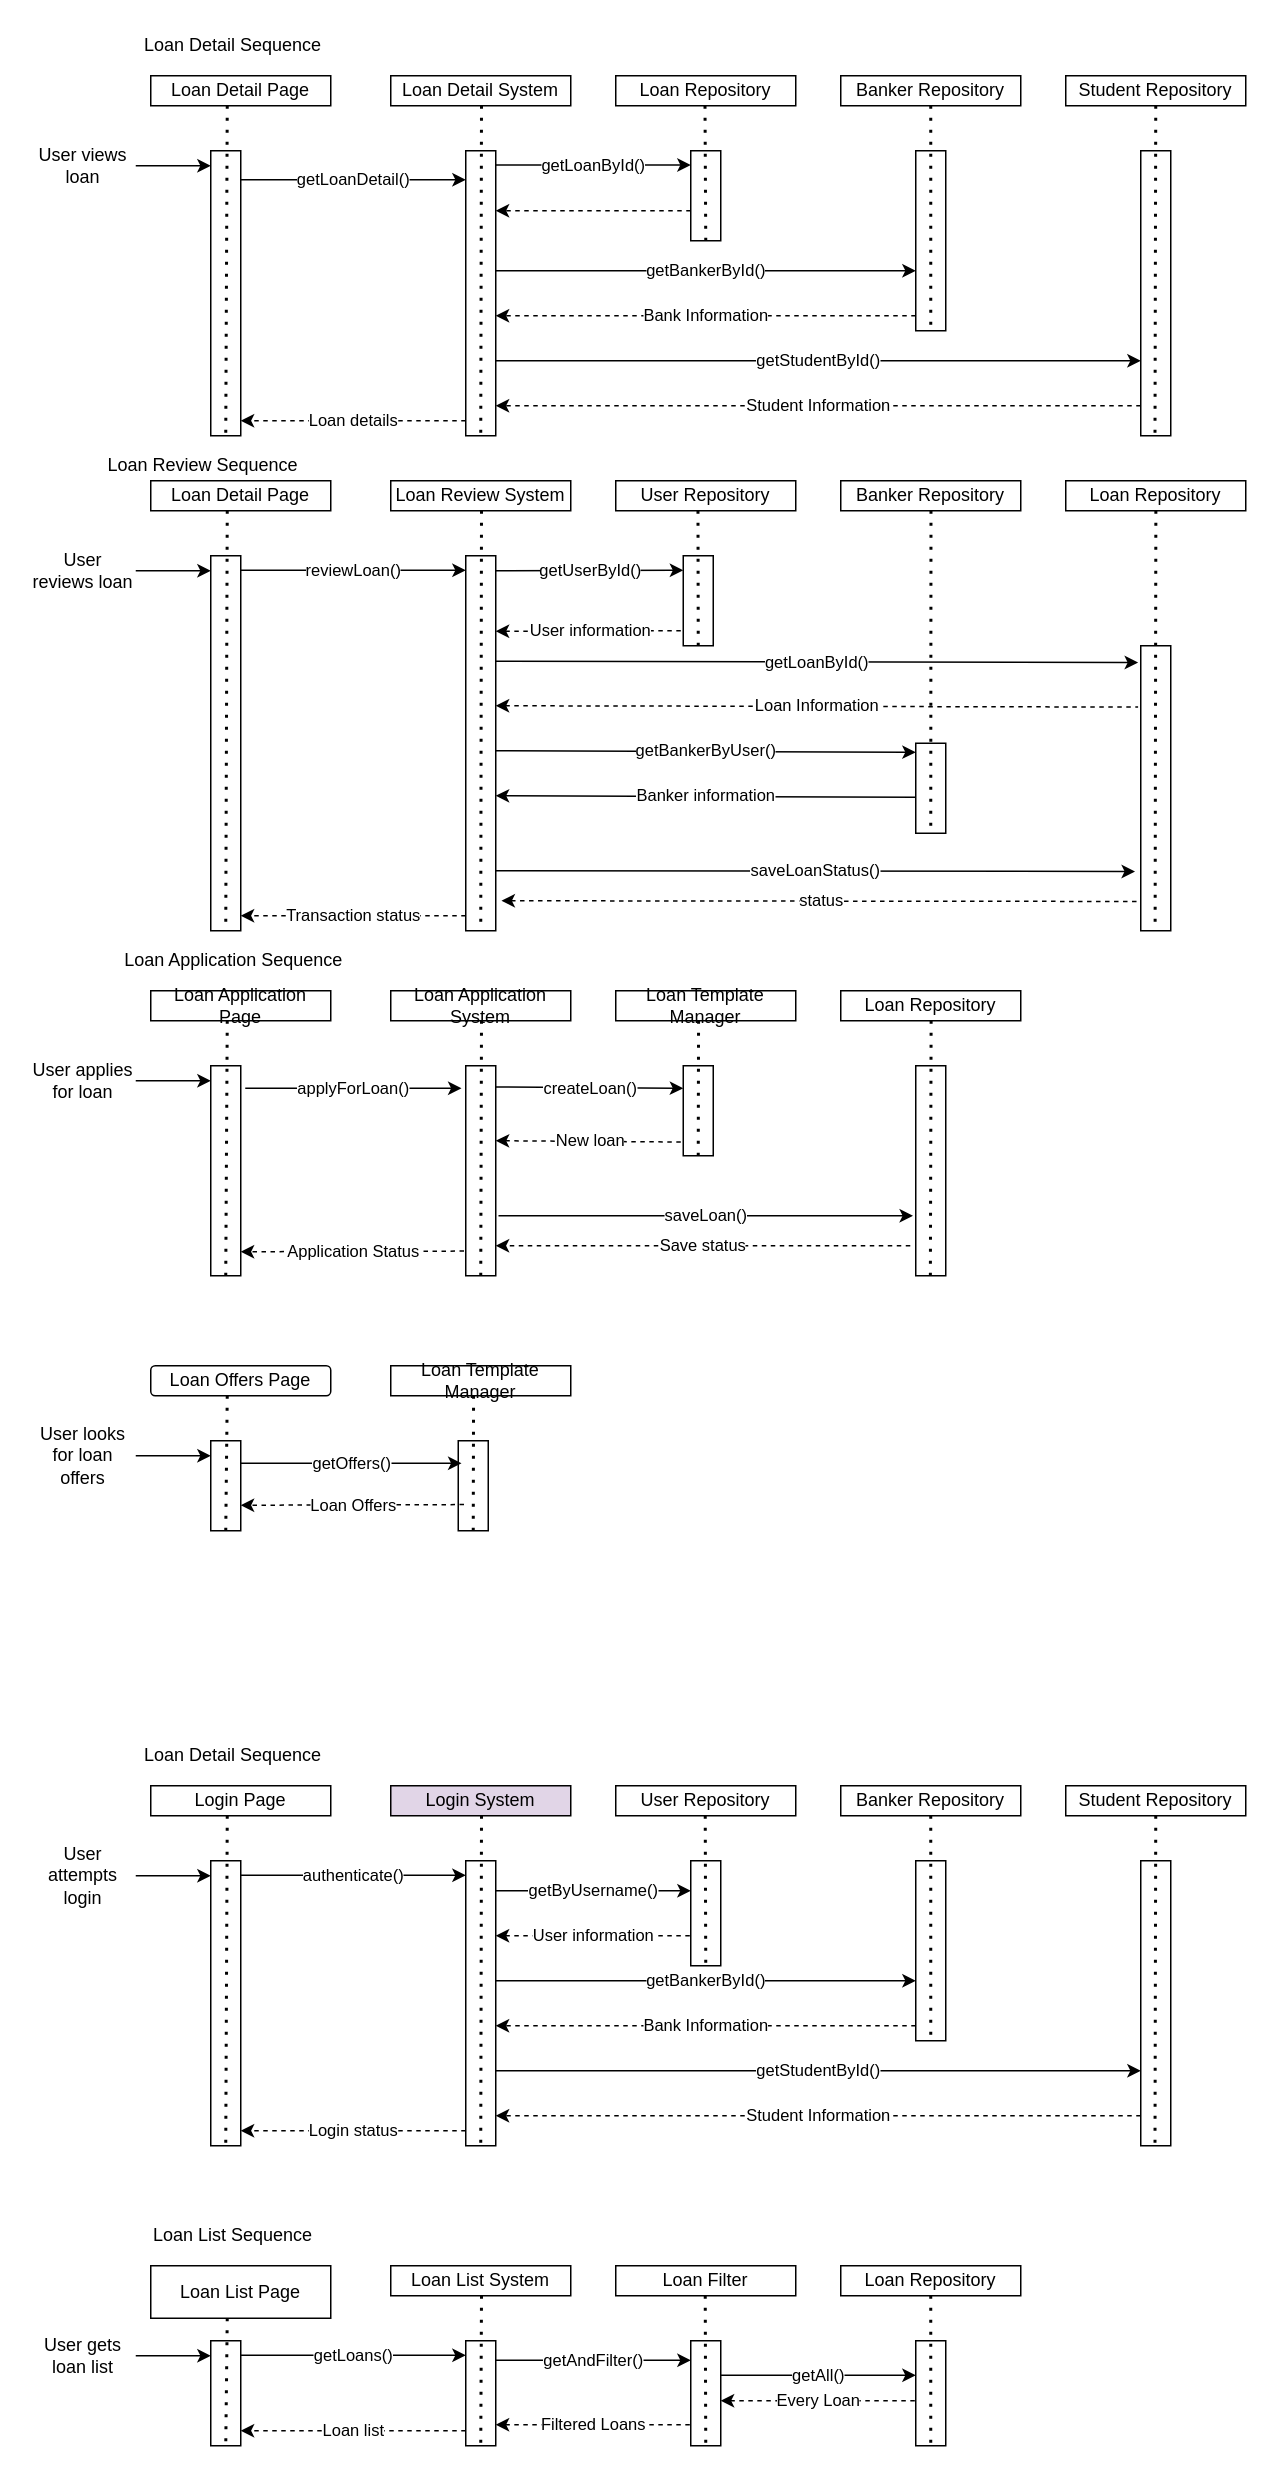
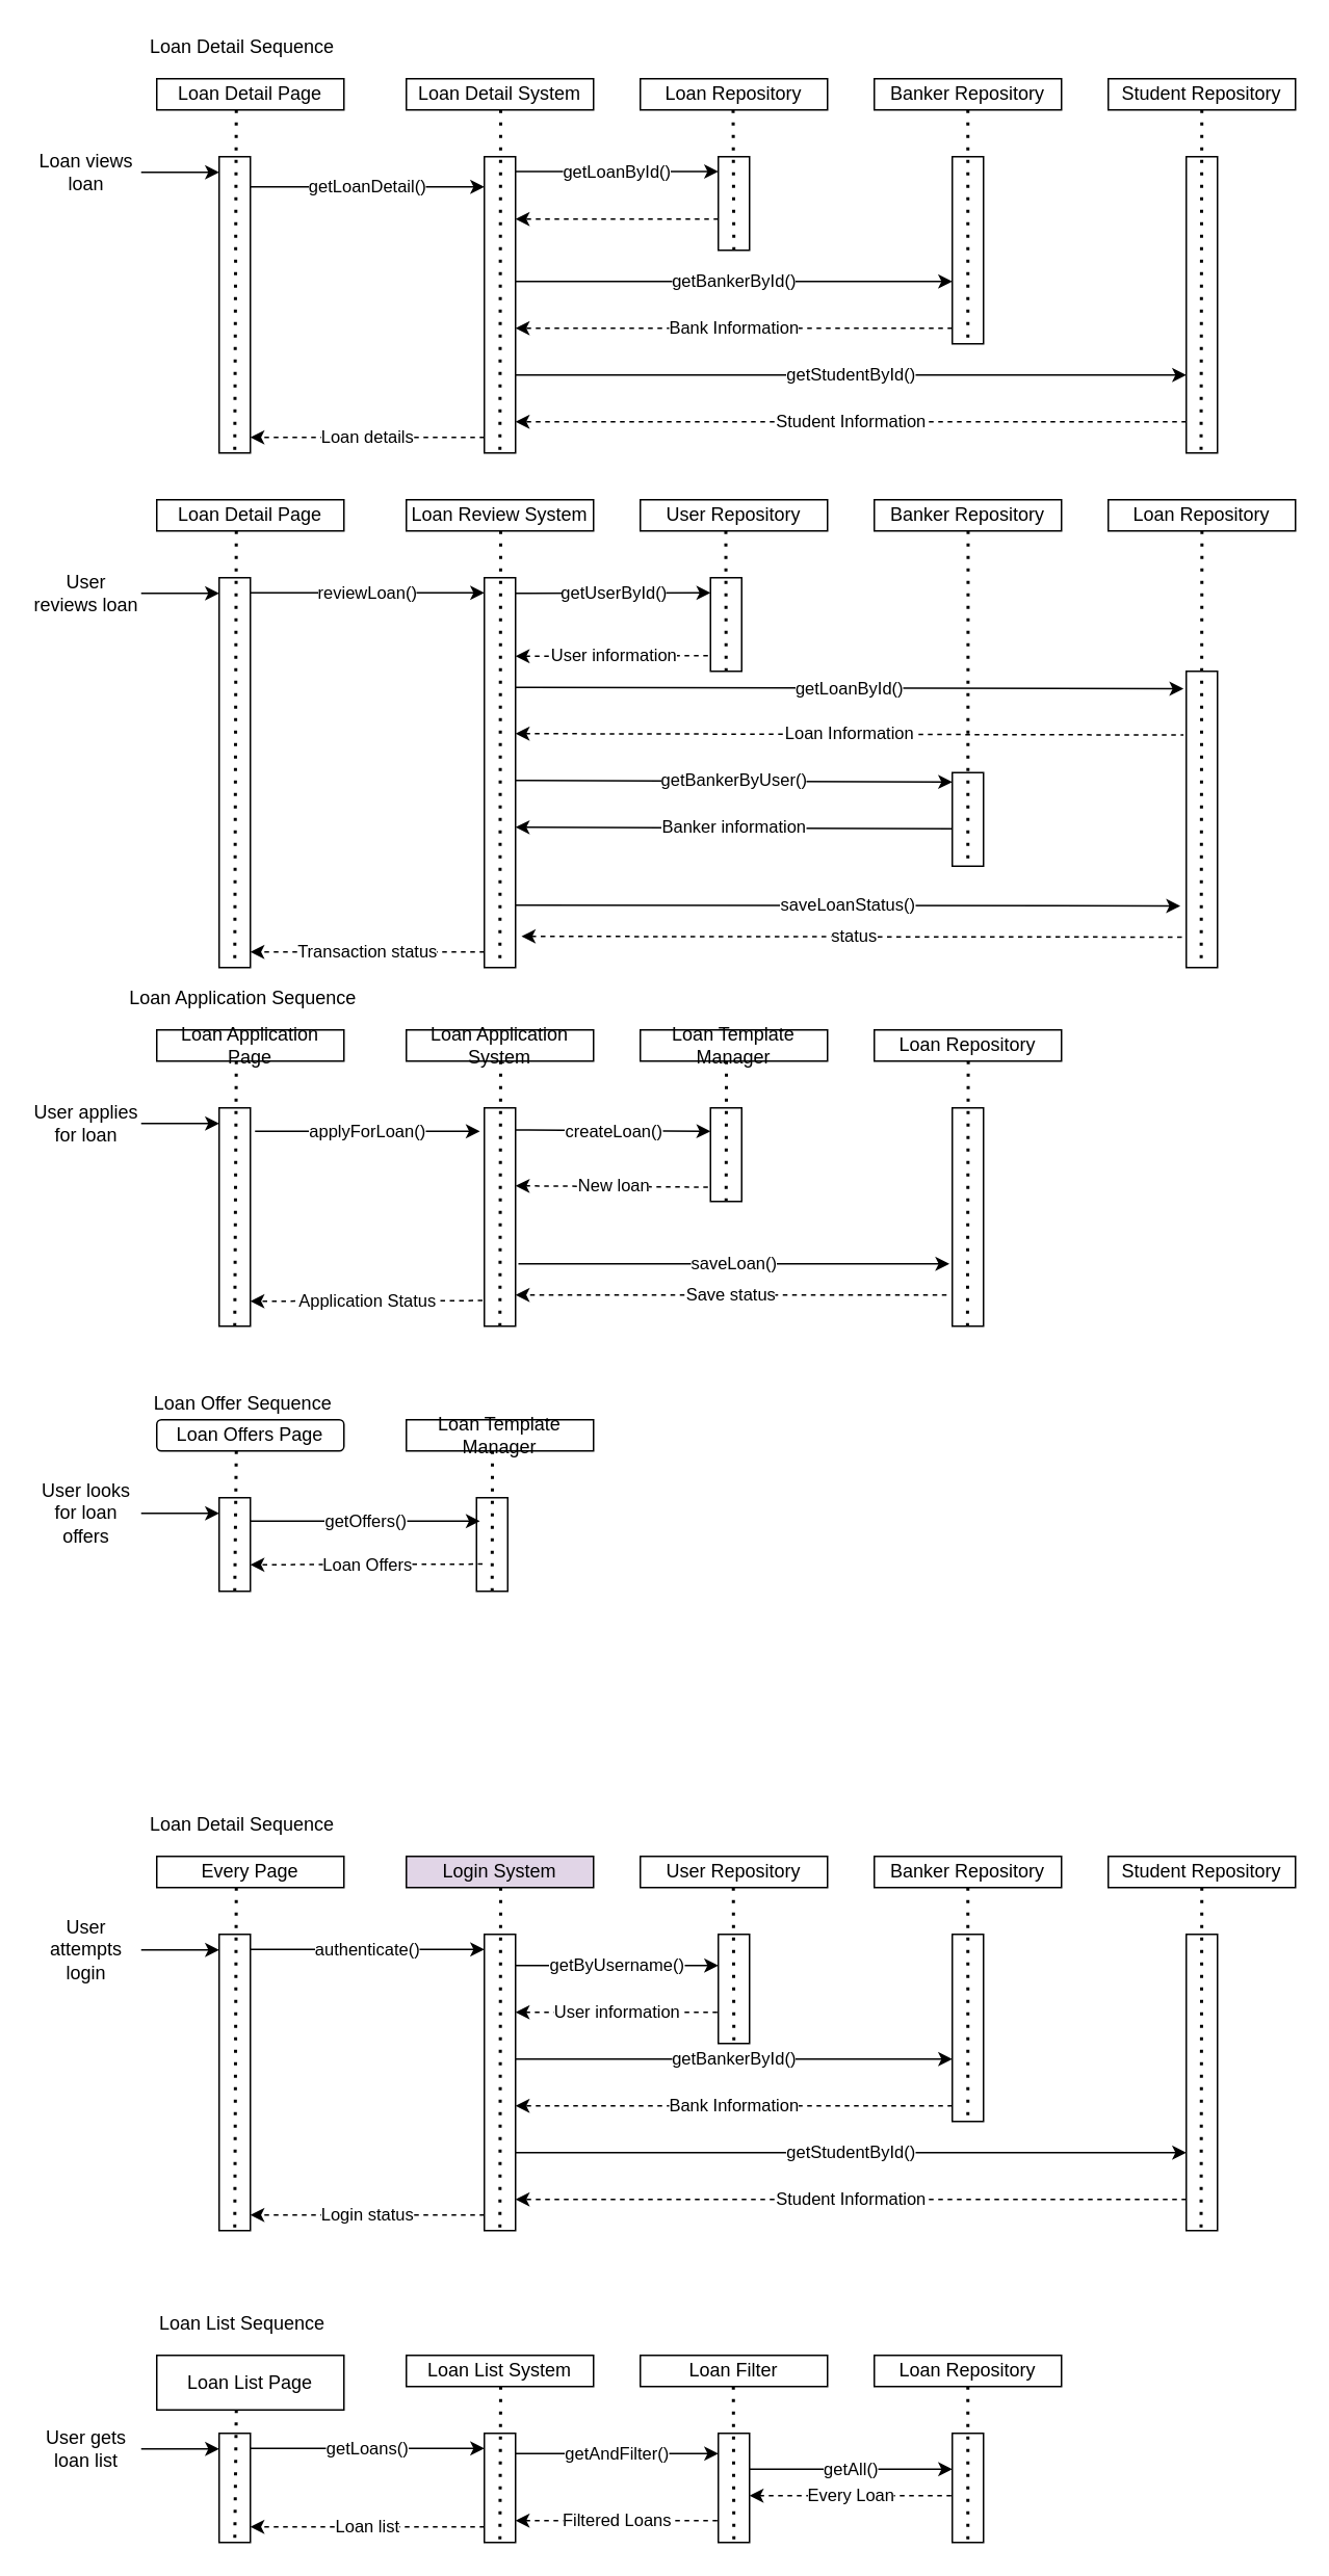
- <mxCell id="5" value="User views loan" style="text;html=1;strokeColor=none;fillColor=none;align=center;verticalAlign=middle;whiteSpace=wrap;rounded=0;" vertex="1" parent="1"><mxGeometry y="100" width="70" height="20" as="geometry" x="20" /></mxCell>
+ <mxCell id="5" value="Loan views loan" style="text;html=1;strokeColor=none;fillColor=none;align=center;verticalAlign=middle;whiteSpace=wrap;rounded=0;" vertex="1" parent="1"><mxGeometry y="100" width="70" height="20" as="geometry" x="20" /></mxCell>
- <mxCell id="27" value="Loan Review Sequence" style="text;html=1;strokeColor=none;fillColor=none;align=center;verticalAlign=middle;whiteSpace=wrap;rounded=0;" vertex="1" parent="1"><mxGeometry x="70" y="300" width="130" height="20" as="geometry" /></mxCell>
+ <mxCell id="85" value="Loan Offer Sequence" style="text;html=1;align=center;verticalAlign=middle;resizable=0;points=[];autosize=1;strokeColor=none;" vertex="1" parent="1"><mxGeometry x="90" y="890" width="130" height="20" as="geometry" /></mxCell>
- <mxCell id="86" value="Login Page" style="rounded=0;whiteSpace=wrap;html=1;" vertex="1" parent="1"><mxGeometry x="100" y="1190" width="120" height="20" as="geometry" /></mxCell>
+ <mxCell id="86" value="Every Page" style="rounded=0;whiteSpace=wrap;html=1;" vertex="1" parent="1"><mxGeometry x="100" y="1190" width="120" height="20" as="geometry" /></mxCell>
